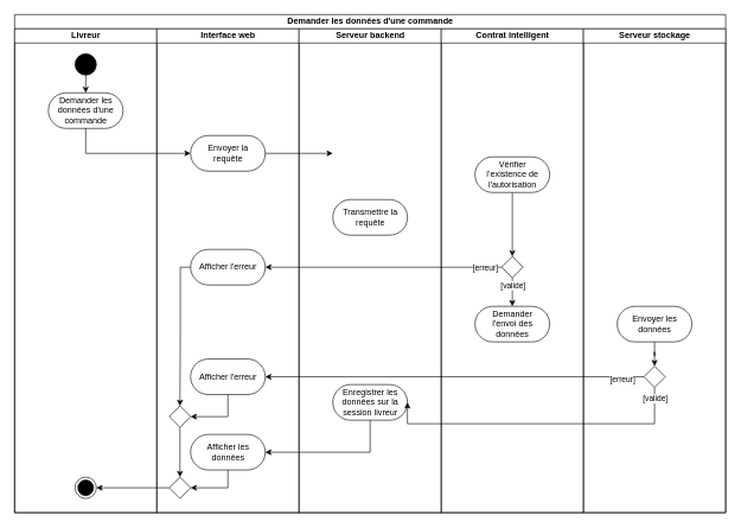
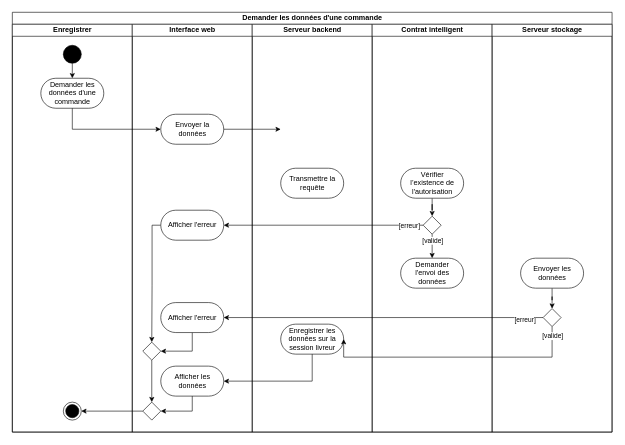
- <mxCell id="3" value="Livreur" style="swimlane;html=1;startSize=20;horizontal=1;" parent="2" vertex="1"><mxGeometry y="20" width="200" height="680" as="geometry" /></mxCell>
+ <mxCell id="3" value="Enregistrer" style="swimlane;html=1;startSize=20;horizontal=1;" parent="2" vertex="1"><mxGeometry y="20" width="200" height="680" as="geometry" /></mxCell>
- <mxCell id="9" value="Envoyer la&lt;br&gt;requête" style="html=1;dashed=0;whitespace=wrap;shape=mxgraph.dfd.start" parent="8" vertex="1"><mxGeometry x="47.5" y="150" width="105" height="50" as="geometry" /></mxCell>
+ <mxCell id="9" value="Envoyer la&lt;br&gt;données" style="html=1;dashed=0;whitespace=wrap;shape=mxgraph.dfd.start" parent="8" vertex="1"><mxGeometry x="47.5" y="150" width="105" height="50" as="geometry" /></mxCell>
- <mxCell id="34" value="Vérifier &lt;br&gt;l’existence de&lt;br&gt;l'autorisation" style="html=1;dashed=0;whitespace=wrap;shape=mxgraph.dfd.start" parent="32" vertex="1"><mxGeometry x="47.5" y="180" width="105" height="50" as="geometry" /></mxCell>
+ <mxCell id="34" value="Vérifier &lt;br&gt;l’existence de&lt;br&gt;l'autorisation" style="html=1;dashed=0;whitespace=wrap;shape=mxgraph.dfd.start" parent="32" vertex="1"><mxGeometry x="47.5" y="240" width="105" height="50" as="geometry" /></mxCell>
